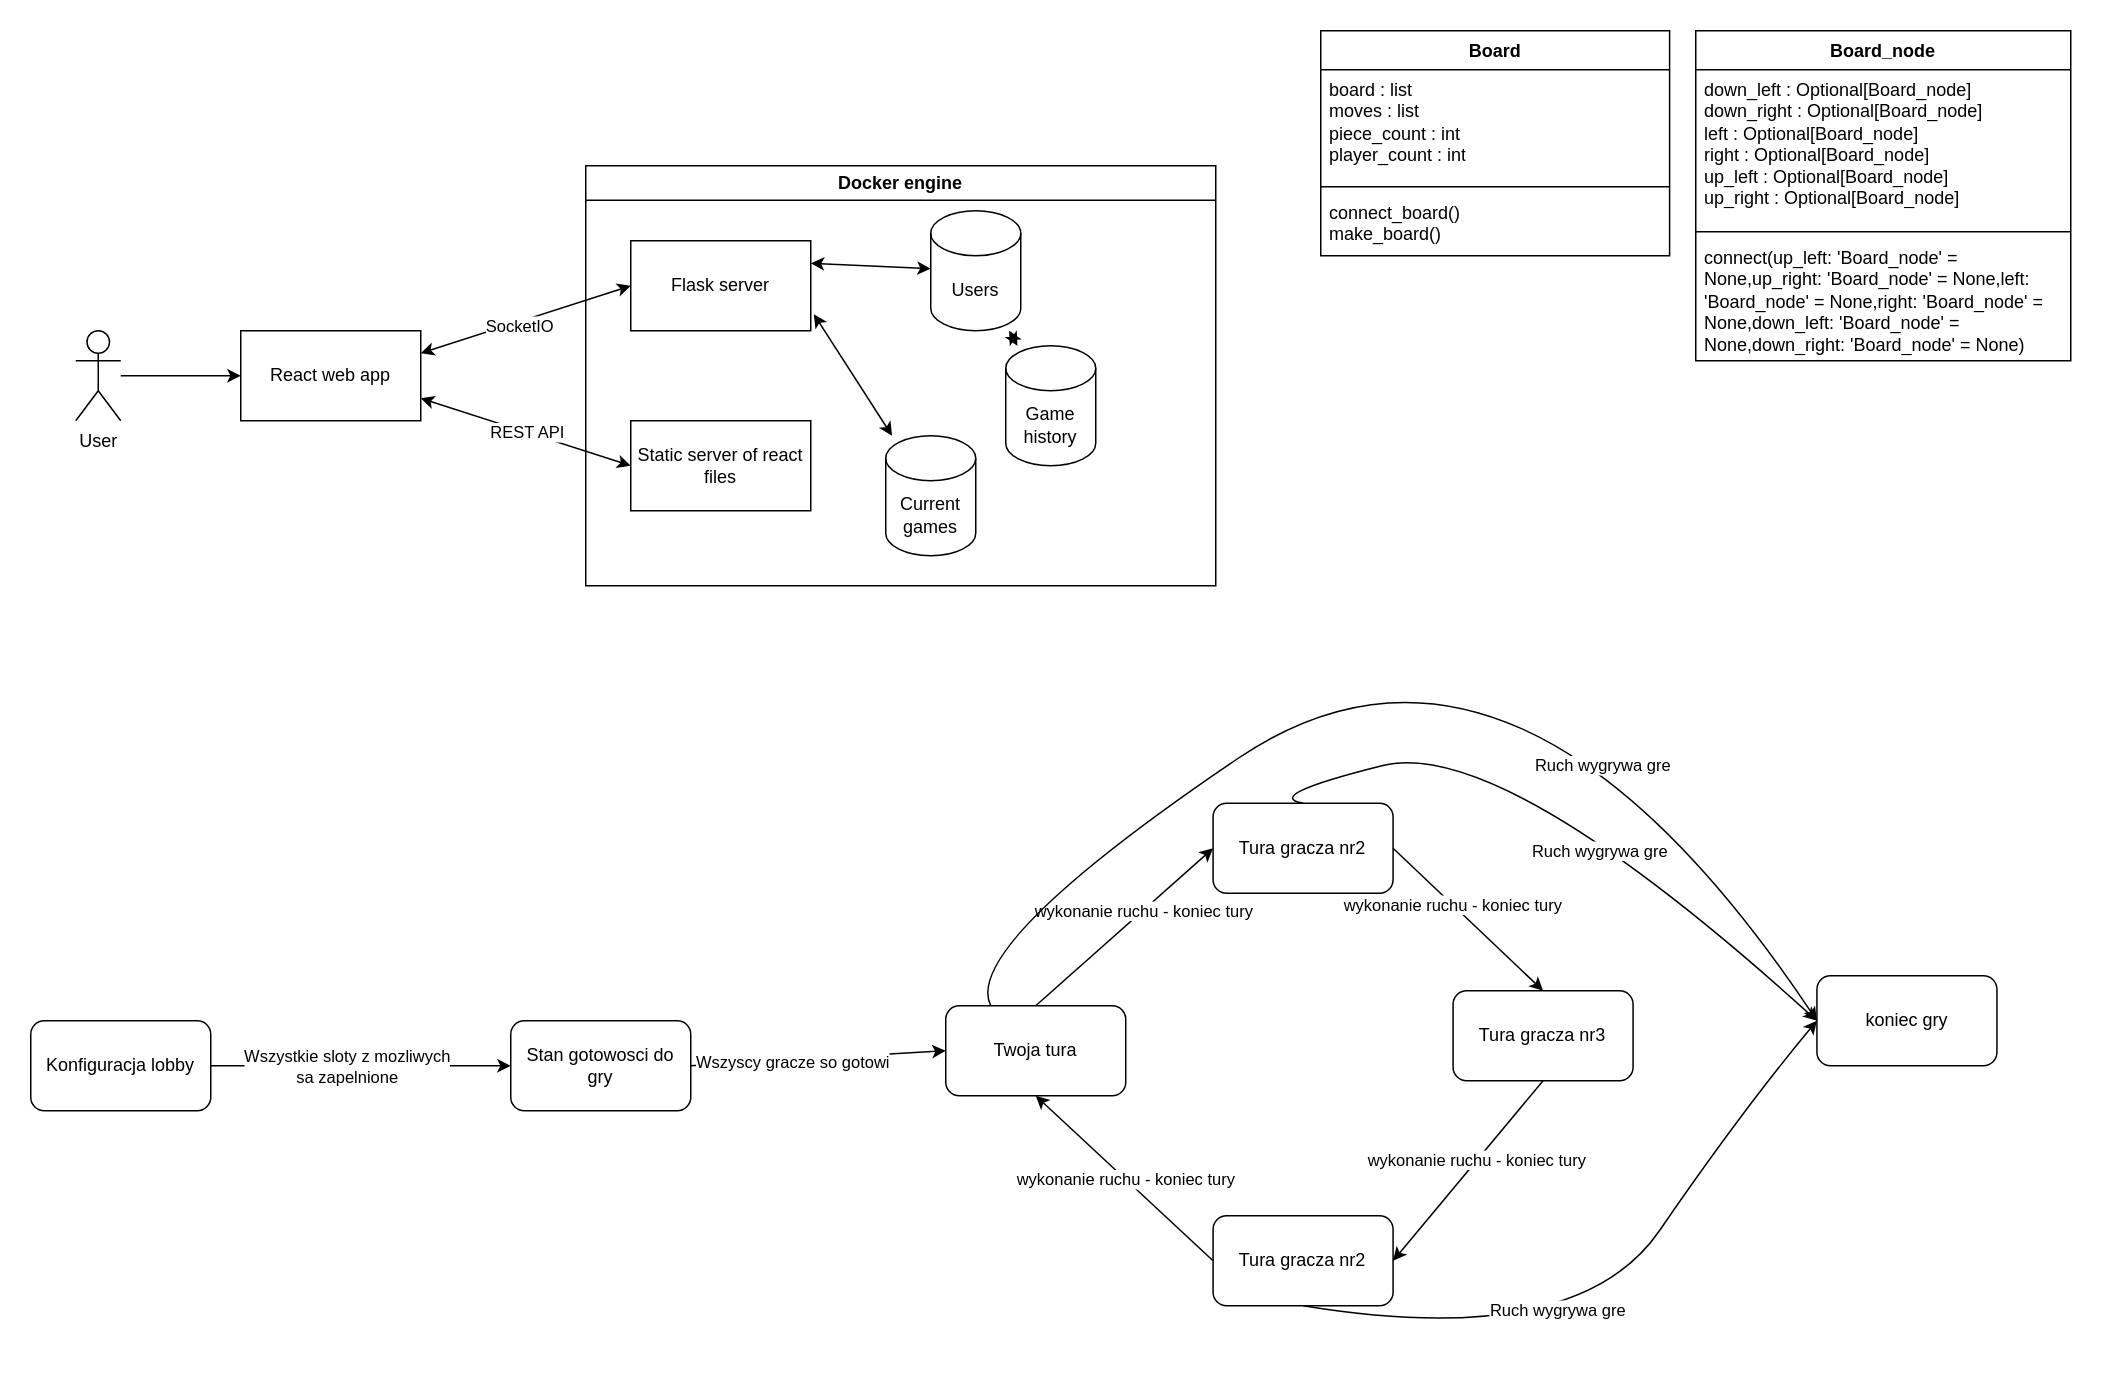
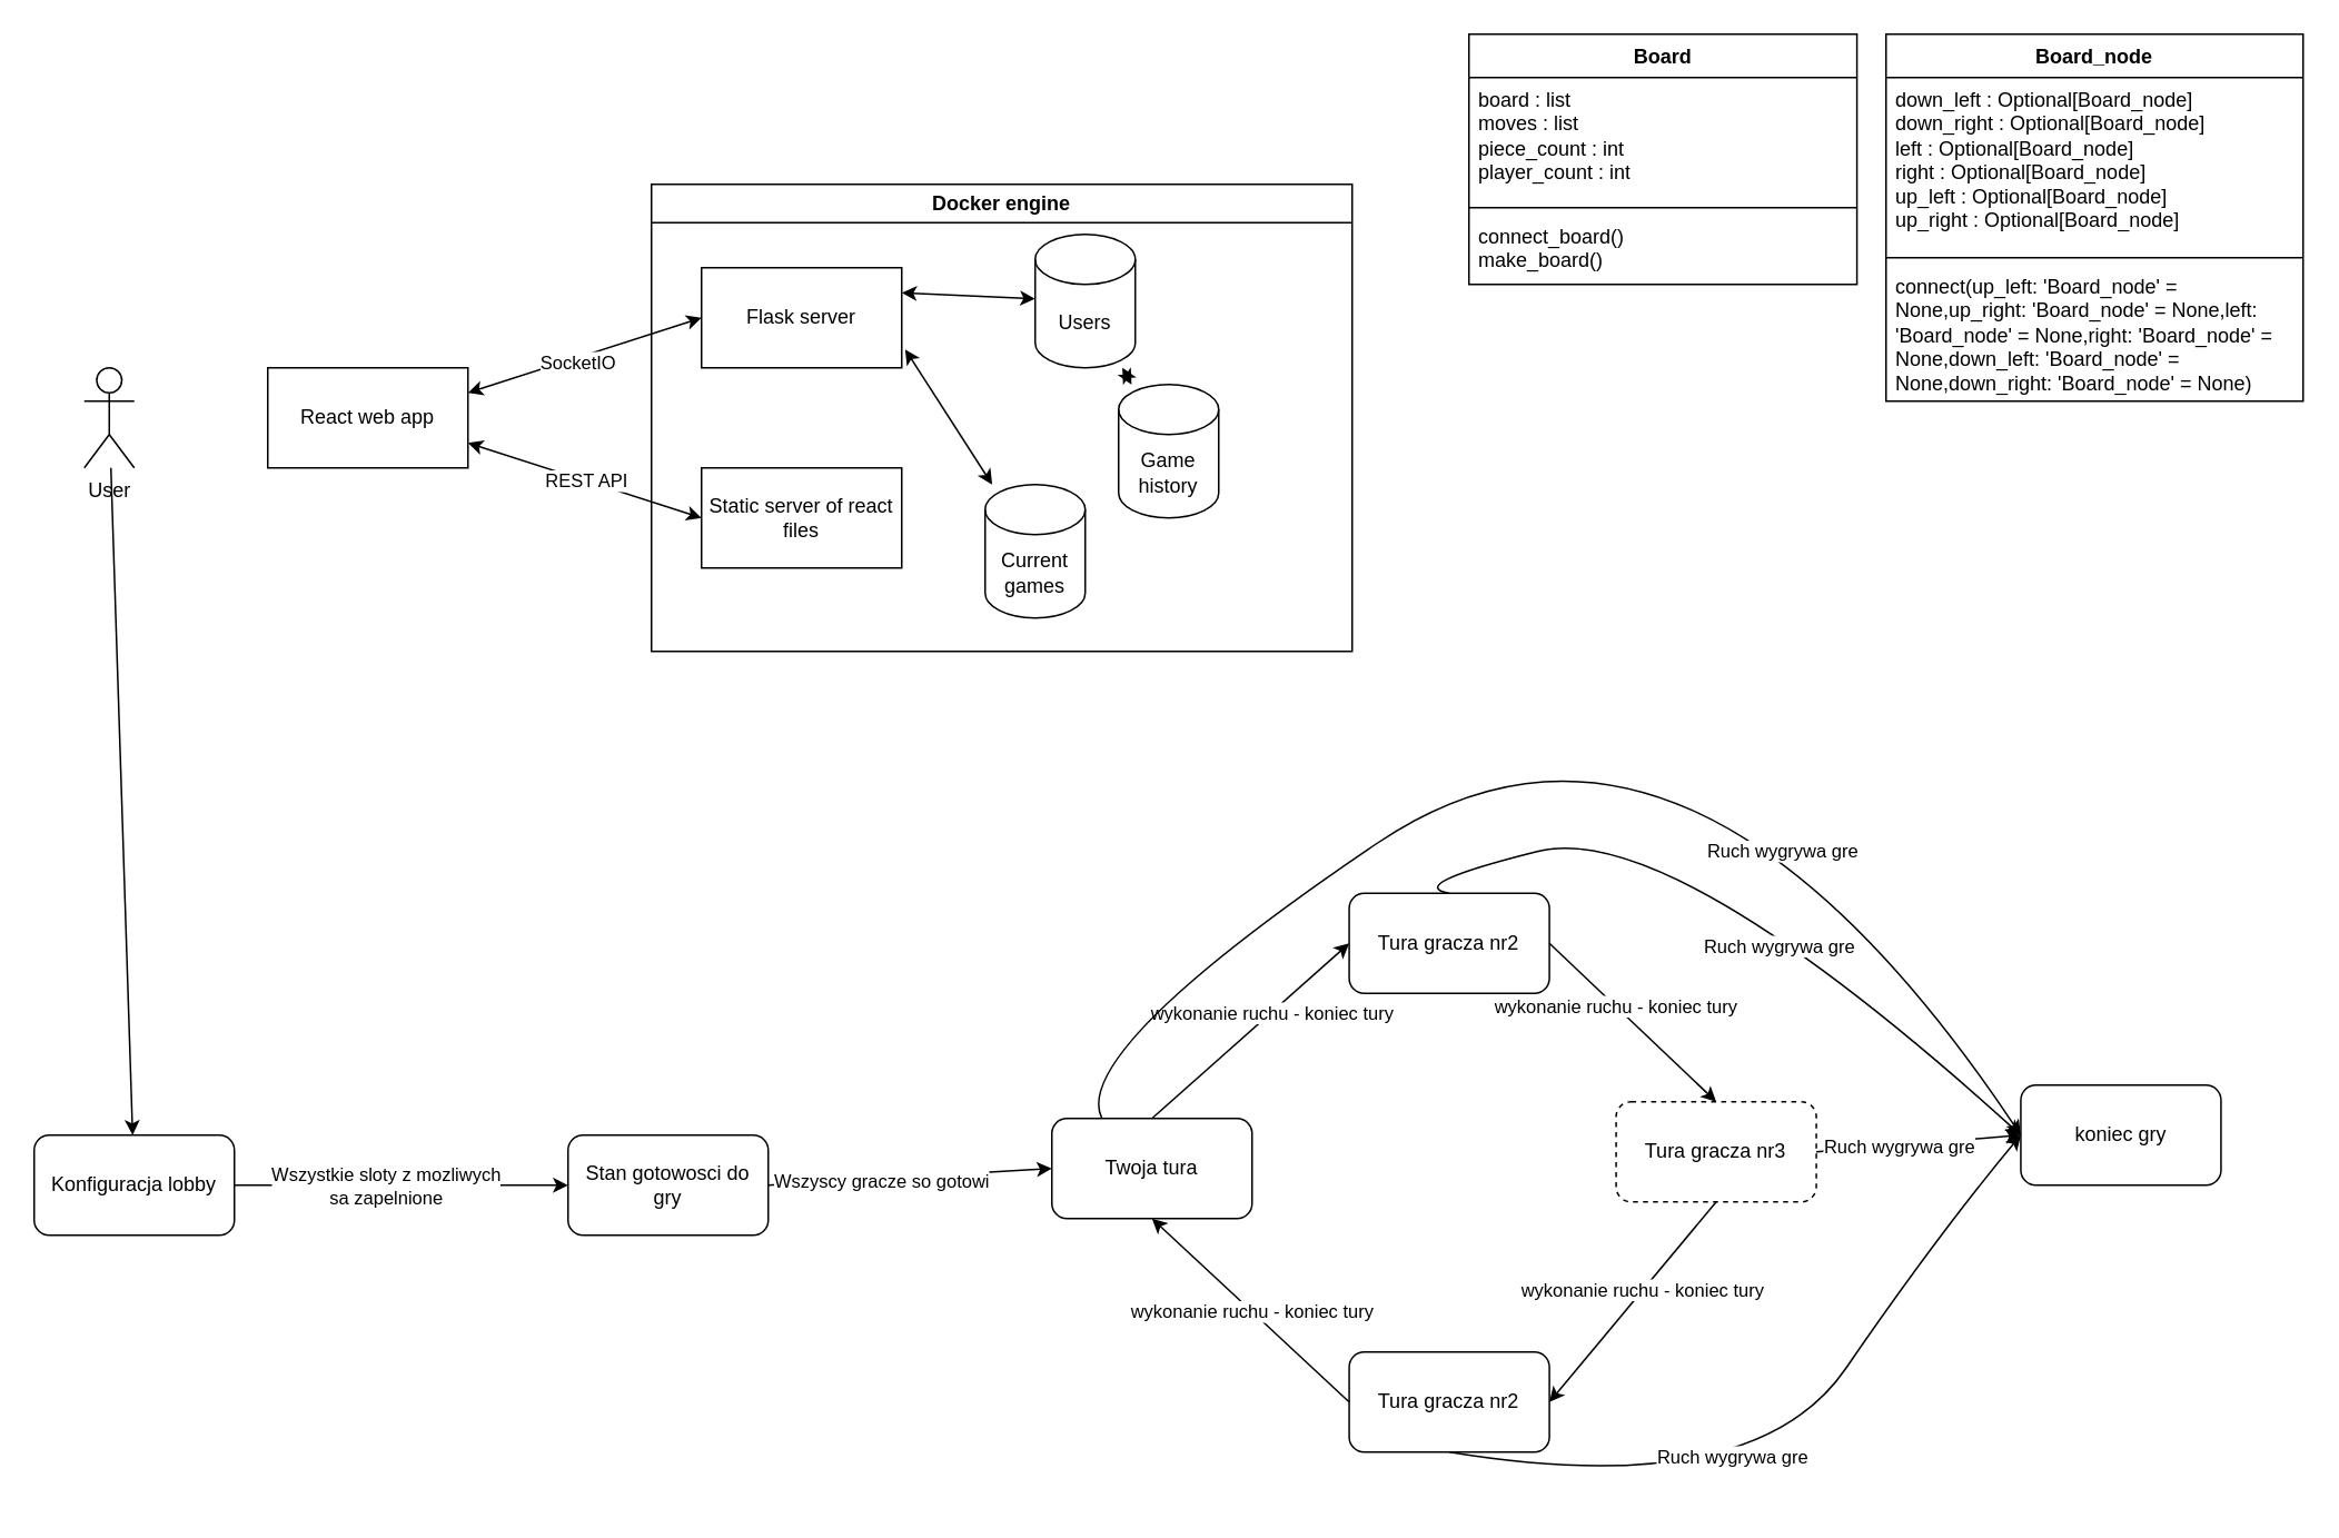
- <mxCell id="4" value="" style="endArrow=classic;html=1;rounded=0;entryX=0;entryY=0.5;entryDx=0;entryDy=0;" parent="1" source="2" target="3" edge="1"><mxGeometry width="50" height="50" relative="1" as="geometry"><mxPoint x="320" y="330" as="sourcePoint" /><mxPoint x="370" y="280" as="targetPoint" /></mxGeometry></mxCell>
+ <mxCell id="4" value="" style="endArrow=classic;html=1;rounded=0;" parent="1" source="2" target="16" edge="1"><mxGeometry width="50" height="50" relative="1" as="geometry"><mxPoint x="320" y="330" as="sourcePoint" /><mxPoint x="370" y="280" as="targetPoint" /></mxGeometry></mxCell>
+ <mxCell id="41" value="" style="endArrow=classic;html=1;rounded=0;entryX=0;entryY=0.5;entryDx=0;entryDy=0;exitX=1;exitY=0.5;exitDx=0;exitDy=0;" edge="1" parent="1" source="26" target="19"><mxGeometry width="50" height="50" relative="1" as="geometry"><mxPoint x="920.79" y="730" as="sourcePoint" /><mxPoint x="970.79" y="680" as="targetPoint" /></mxGeometry></mxCell>
+ <mxCell id="42" value="Ruch wygrywa gre" style="edgeLabel;html=1;align=center;verticalAlign=middle;resizable=0;points=[];" vertex="1" connectable="0" parent="41"><mxGeometry x="-0.195" relative="1" as="geometry"><mxPoint as="offset" /></mxGeometry></mxCell>
- <mxCell id="26" value="Tura gracza nr3" style="rounded=1;whiteSpace=wrap;html=1;" vertex="1" parent="1"><mxGeometry x="968.22" y="660" width="120" height="60" as="geometry" /></mxCell>
+ <mxCell id="26" value="Tura gracza nr3" style="rounded=1;whiteSpace=wrap;html=1;dashed=1;" vertex="1" parent="1"><mxGeometry x="968.22" y="660" width="120" height="60" as="geometry" /></mxCell>
